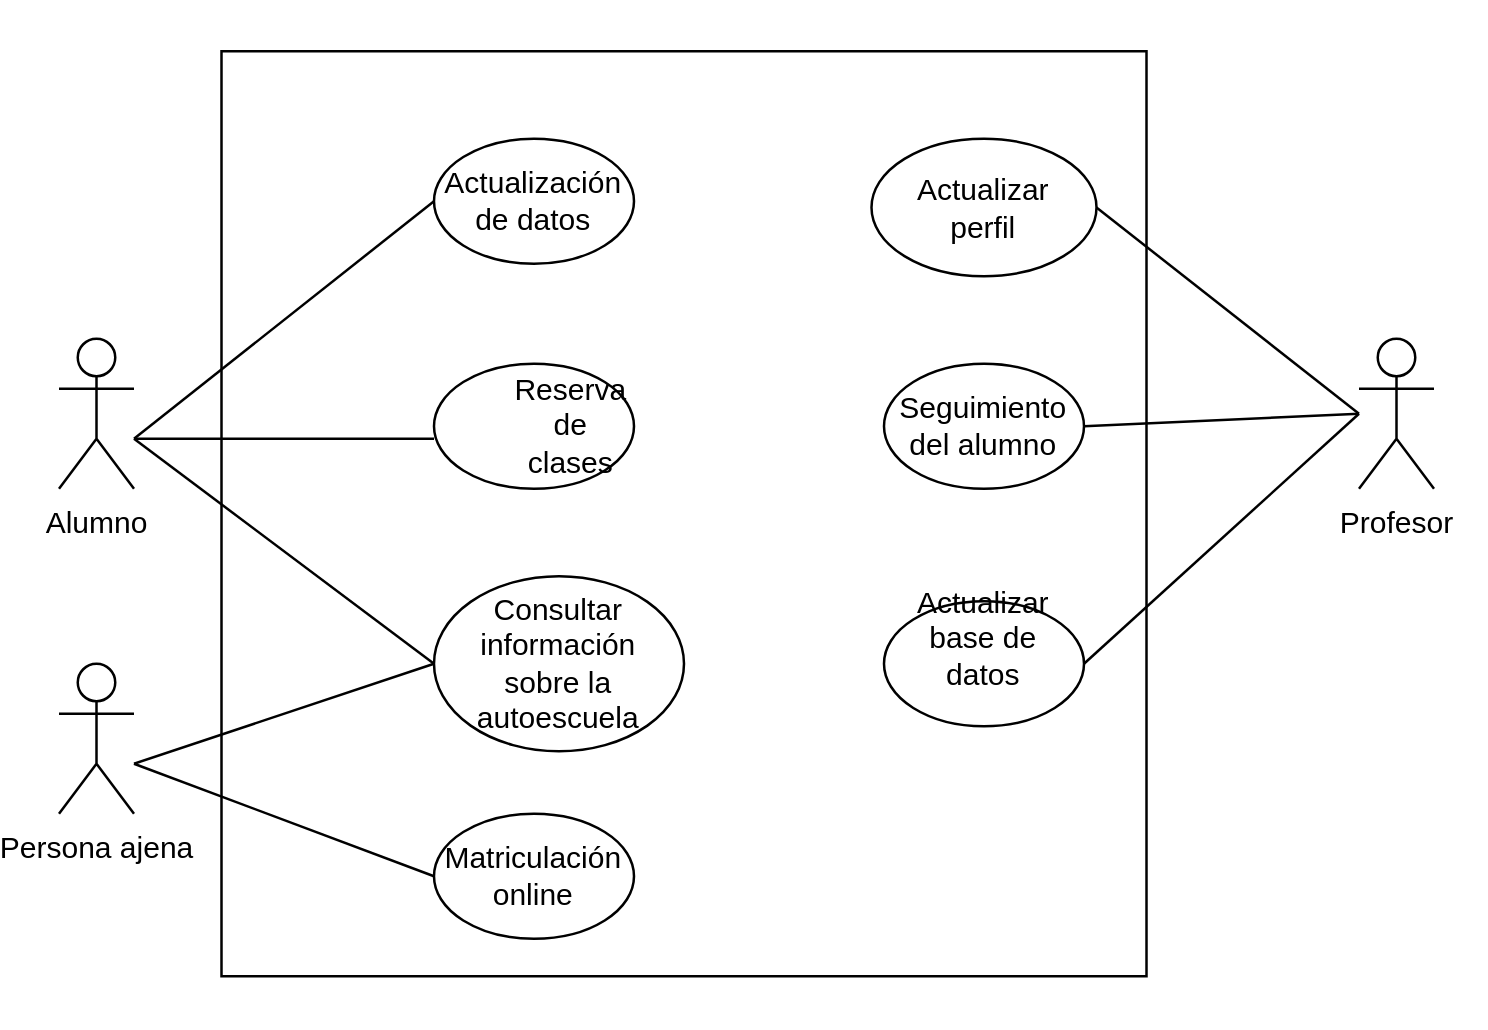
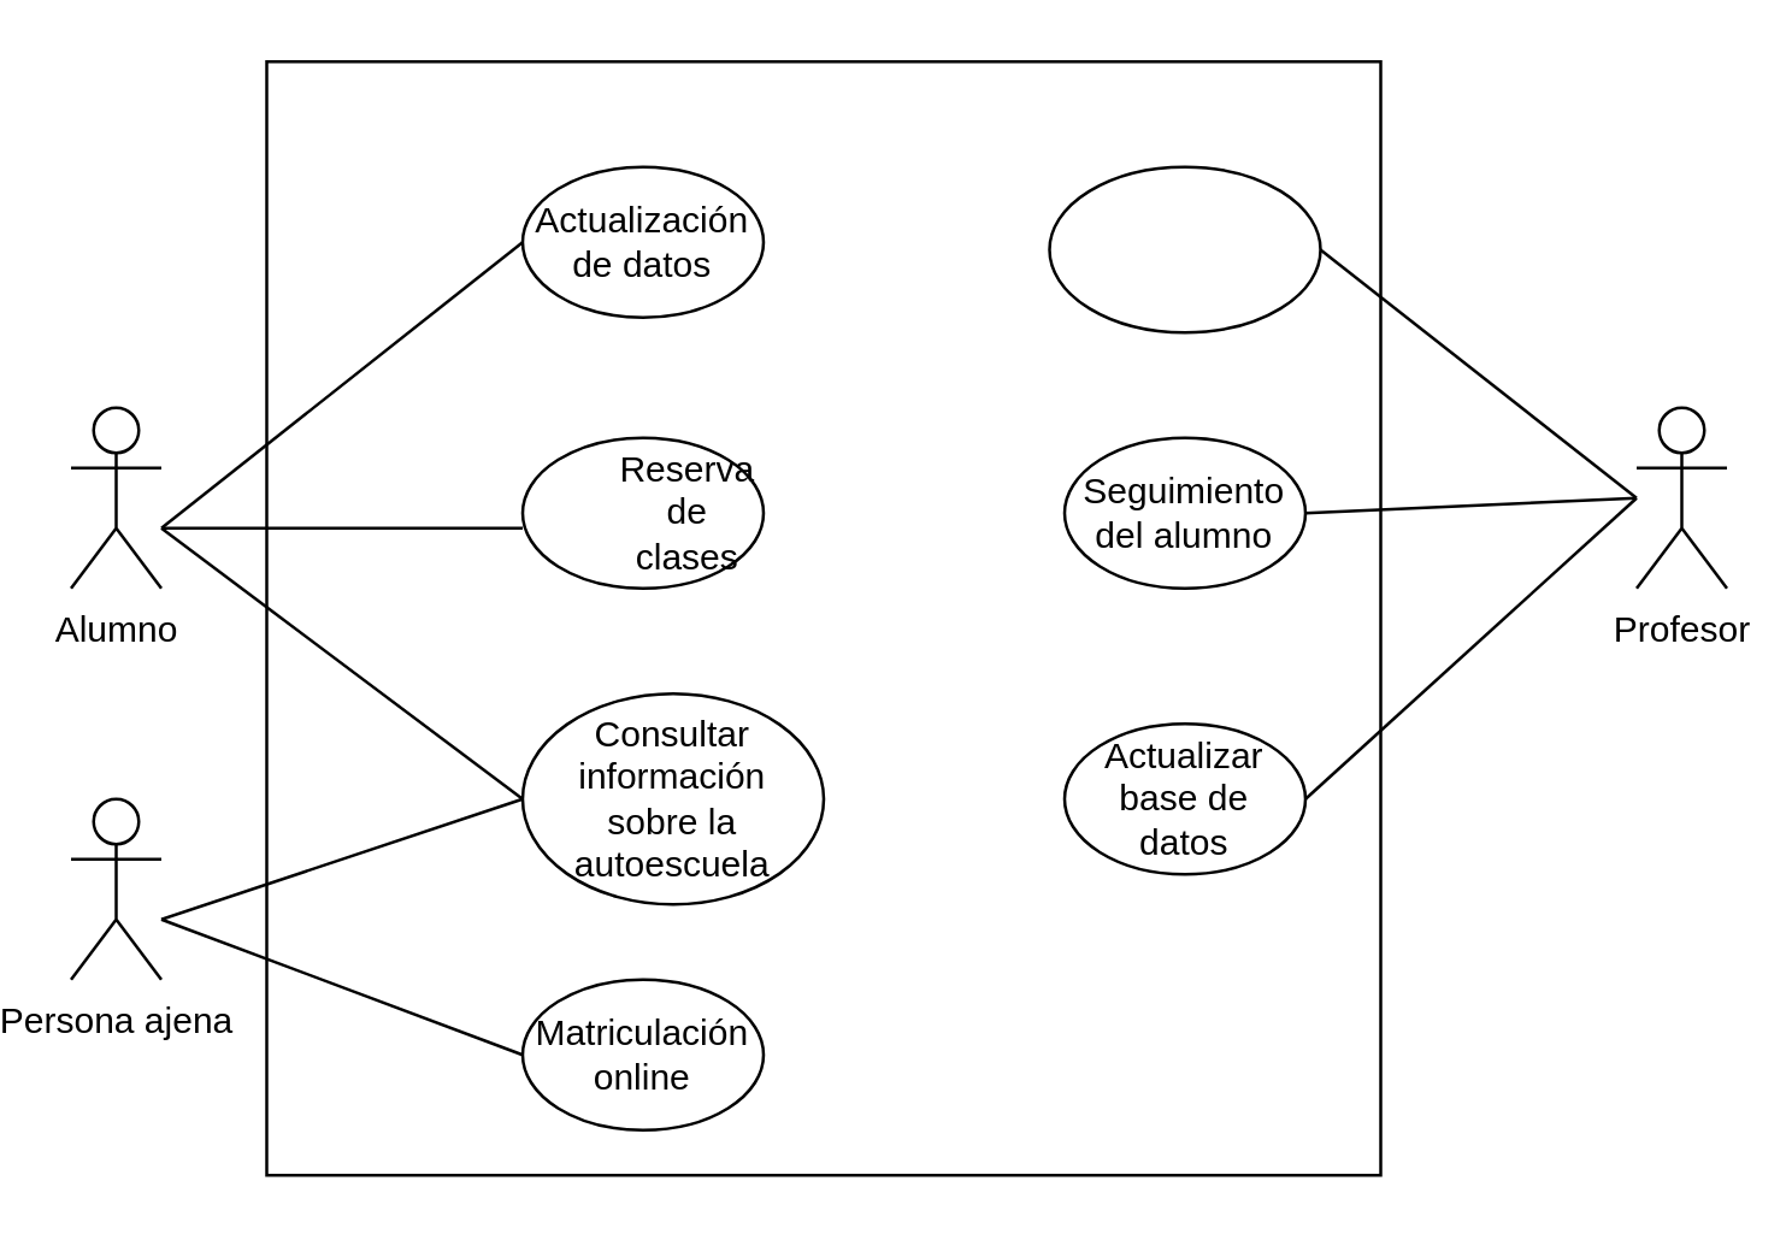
- <mxCell id="26" value="Actualizar perfil" style="text;html=1;strokeColor=none;fillColor=none;align=center;verticalAlign=middle;whiteSpace=wrap;rounded=0;" vertex="1" parent="1"><mxGeometry x="370" y="72.5" width="40" height="20" as="geometry" /></mxCell>
- <mxCell id="15" value="Actualizar base de datos" style="text;html=1;strokeColor=none;fillColor=none;align=center;verticalAlign=middle;whiteSpace=wrap;rounded=0;" parent="1" vertex="1"><mxGeometry x="370" y="245" width="40" height="20" as="geometry" /></mxCell>
+ <mxCell id="15" value="Actualizar base de datos" style="text;html=1;strokeColor=none;fillColor=none;align=center;verticalAlign=middle;whiteSpace=wrap;rounded=0;" parent="1" vertex="1"><mxGeometry x="370" y="255" width="40" height="20" as="geometry" /></mxCell>
